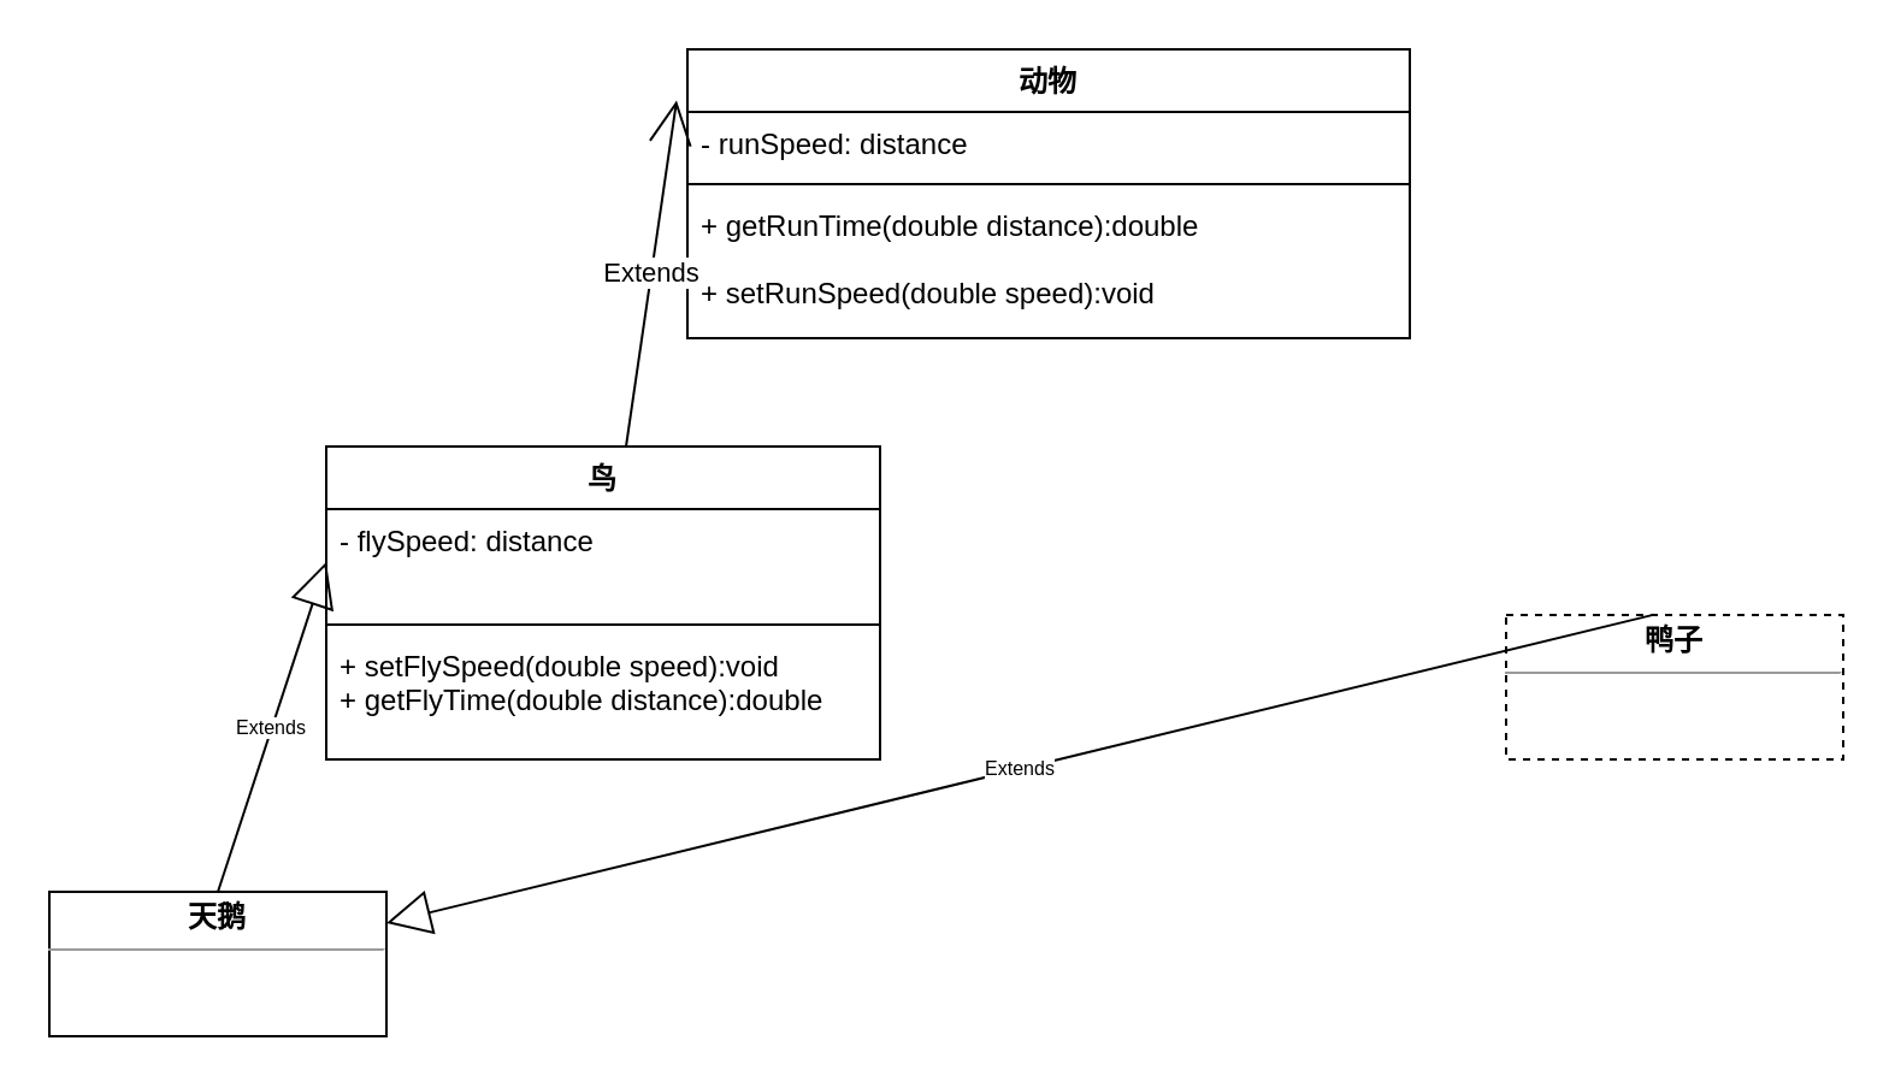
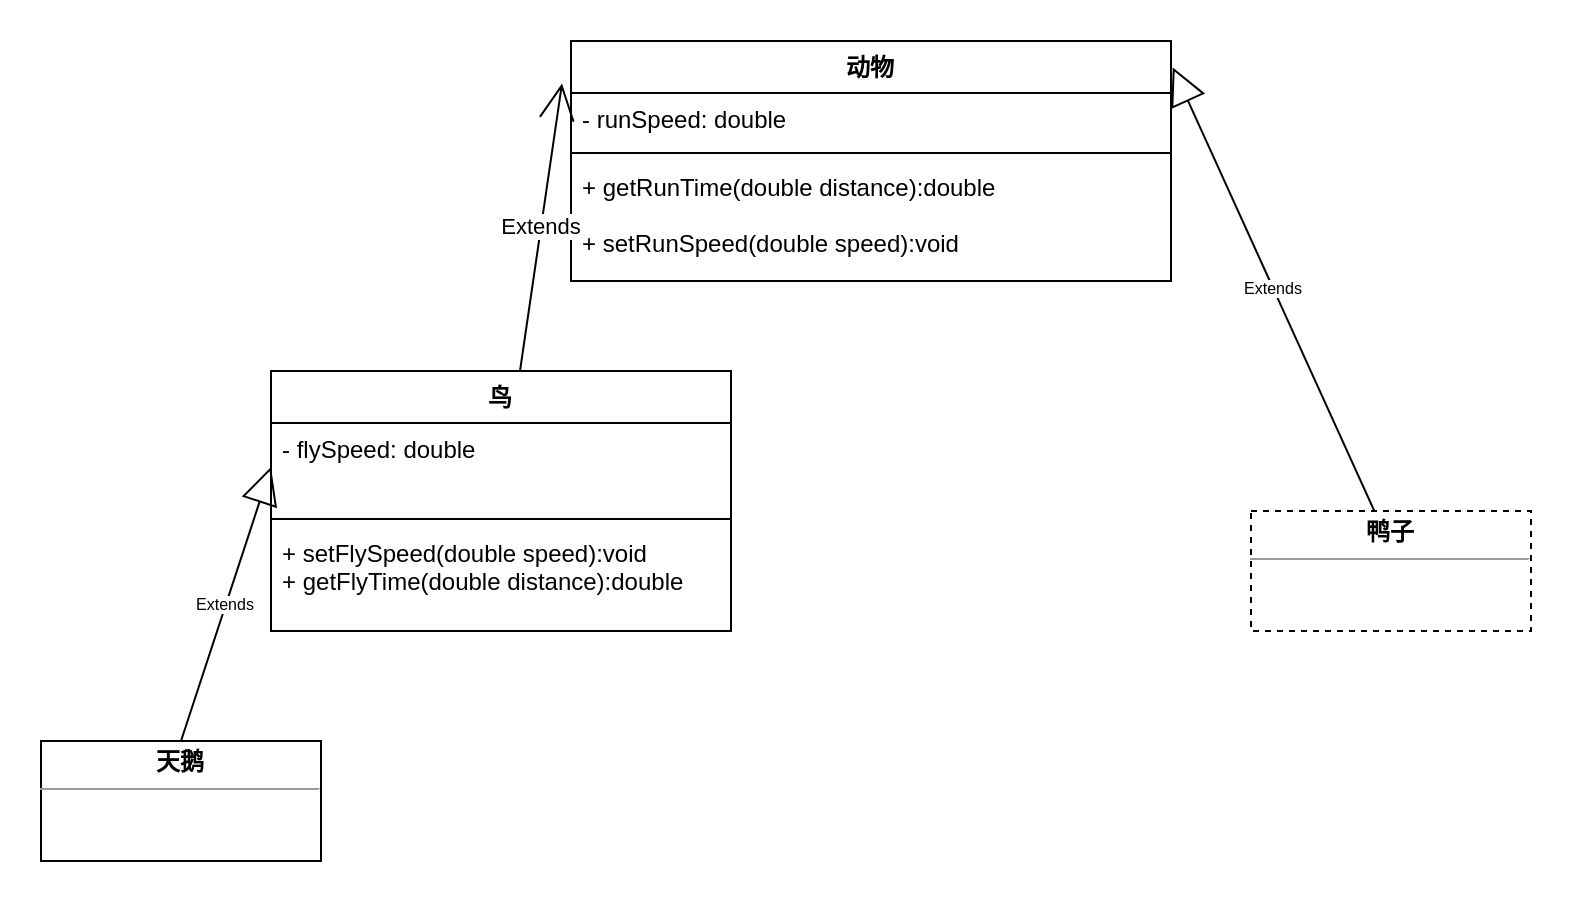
- <mxCell id="11" value="- runSpeed: distance" style="text;strokeColor=none;fillColor=none;align=left;verticalAlign=top;spacingLeft=4;spacingRight=4;overflow=hidden;rotatable=0;points=[[0,0.5],[1,0.5]];portConstraint=eastwest;" vertex="1" parent="10"><mxGeometry y="26" width="300" height="26" as="geometry" /></mxCell>
+ <mxCell id="11" value="- runSpeed: double" style="text;strokeColor=none;fillColor=none;align=left;verticalAlign=top;spacingLeft=4;spacingRight=4;overflow=hidden;rotatable=0;points=[[0,0.5],[1,0.5]];portConstraint=eastwest;" vertex="1" parent="10"><mxGeometry y="26" width="300" height="26" as="geometry" /></mxCell>
- <mxCell id="3" value="- flySpeed: distance" style="text;strokeColor=none;fillColor=none;align=left;verticalAlign=top;spacingLeft=4;spacingRight=4;overflow=hidden;rotatable=0;points=[[0,0.5],[1,0.5]];portConstraint=eastwest;" parent="2" vertex="1"><mxGeometry y="26" width="230" height="44" as="geometry" /></mxCell>
+ <mxCell id="3" value="- flySpeed: double" style="text;strokeColor=none;fillColor=none;align=left;verticalAlign=top;spacingLeft=4;spacingRight=4;overflow=hidden;rotatable=0;points=[[0,0.5],[1,0.5]];portConstraint=eastwest;" parent="2" vertex="1"><mxGeometry y="26" width="230" height="44" as="geometry" /></mxCell>
- <mxCell id="9" value="Extends" style="endArrow=block;endSize=16;endFill=0;html=1;rounded=0;fontSize=8;exitX=0.44;exitY=-0.003;exitDx=0;exitDy=0;exitPerimeter=0;" parent="1" source="7" target="6" edge="1"><mxGeometry width="160" relative="1" as="geometry"><mxPoint x="185" y="410" as="sourcePoint" /><mxPoint x="625" y="460" as="targetPoint" /></mxGeometry></mxCell>
+ <mxCell id="9" value="Extends" style="endArrow=block;endSize=16;endFill=0;html=1;rounded=0;fontSize=8;exitX=0.44;exitY=-0.003;exitDx=0;exitDy=0;exitPerimeter=0;entryX=1.003;entryY=0.11;entryDx=0;entryDy=0;entryPerimeter=0;" parent="1" source="7" target="10" edge="1"><mxGeometry width="160" relative="1" as="geometry"><mxPoint x="185" y="410" as="sourcePoint" /><mxPoint x="625" y="460" as="targetPoint" /></mxGeometry></mxCell>
